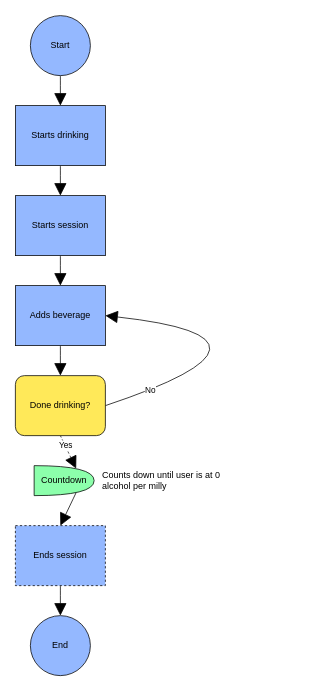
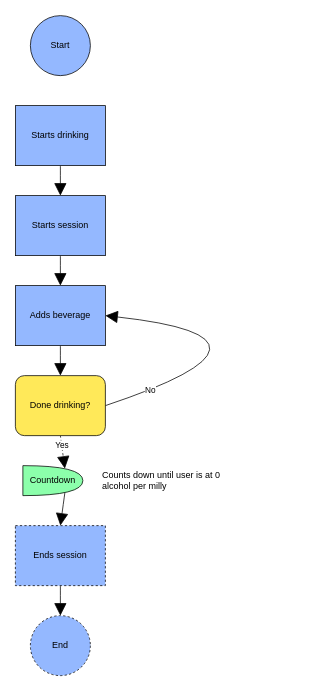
- <mxCell id="2" style="edgeStyle=none;curved=1;rounded=0;orthogonalLoop=1;jettySize=auto;html=1;exitX=0.5;exitY=1;exitDx=0;exitDy=0;entryX=0.5;entryY=0;entryDx=0;entryDy=0;startArrow=none;startFill=0;endArrow=block;endFill=1;startSize=14;endSize=14;sourcePerimeterSpacing=8;targetPerimeterSpacing=8;" edge="1" parent="1" source="3" target="5"><mxGeometry relative="1" as="geometry" /></mxCell>
- <mxCell id="19" value="Countdown" style="shape=or;whiteSpace=wrap;html=1;hachureGap=4;pointerEvents=0;fillColor=#8CFFAB;" vertex="1" parent="1"><mxGeometry x="45" y="620" width="80" height="40" as="geometry" /></mxCell>
+ <mxCell id="19" value="Countdown" style="shape=or;whiteSpace=wrap;html=1;hachureGap=4;pointerEvents=0;fillColor=#8CFFAB;" vertex="1" parent="1"><mxGeometry x="30" y="620" width="80" height="40" as="geometry" /></mxCell>
- <mxCell id="17" value="End" style="ellipse;whiteSpace=wrap;html=1;aspect=fixed;hachureGap=4;pointerEvents=0;fillColor=#94B8FF;" vertex="1" parent="1"><mxGeometry x="40" y="820" width="80" height="80" as="geometry" /></mxCell>
+ <mxCell id="17" value="End" style="ellipse;whiteSpace=wrap;html=1;aspect=fixed;hachureGap=4;pointerEvents=0;fillColor=#94B8FF;dashed=1;" vertex="1" parent="1"><mxGeometry x="40" y="820" width="80" height="80" as="geometry" /></mxCell>
